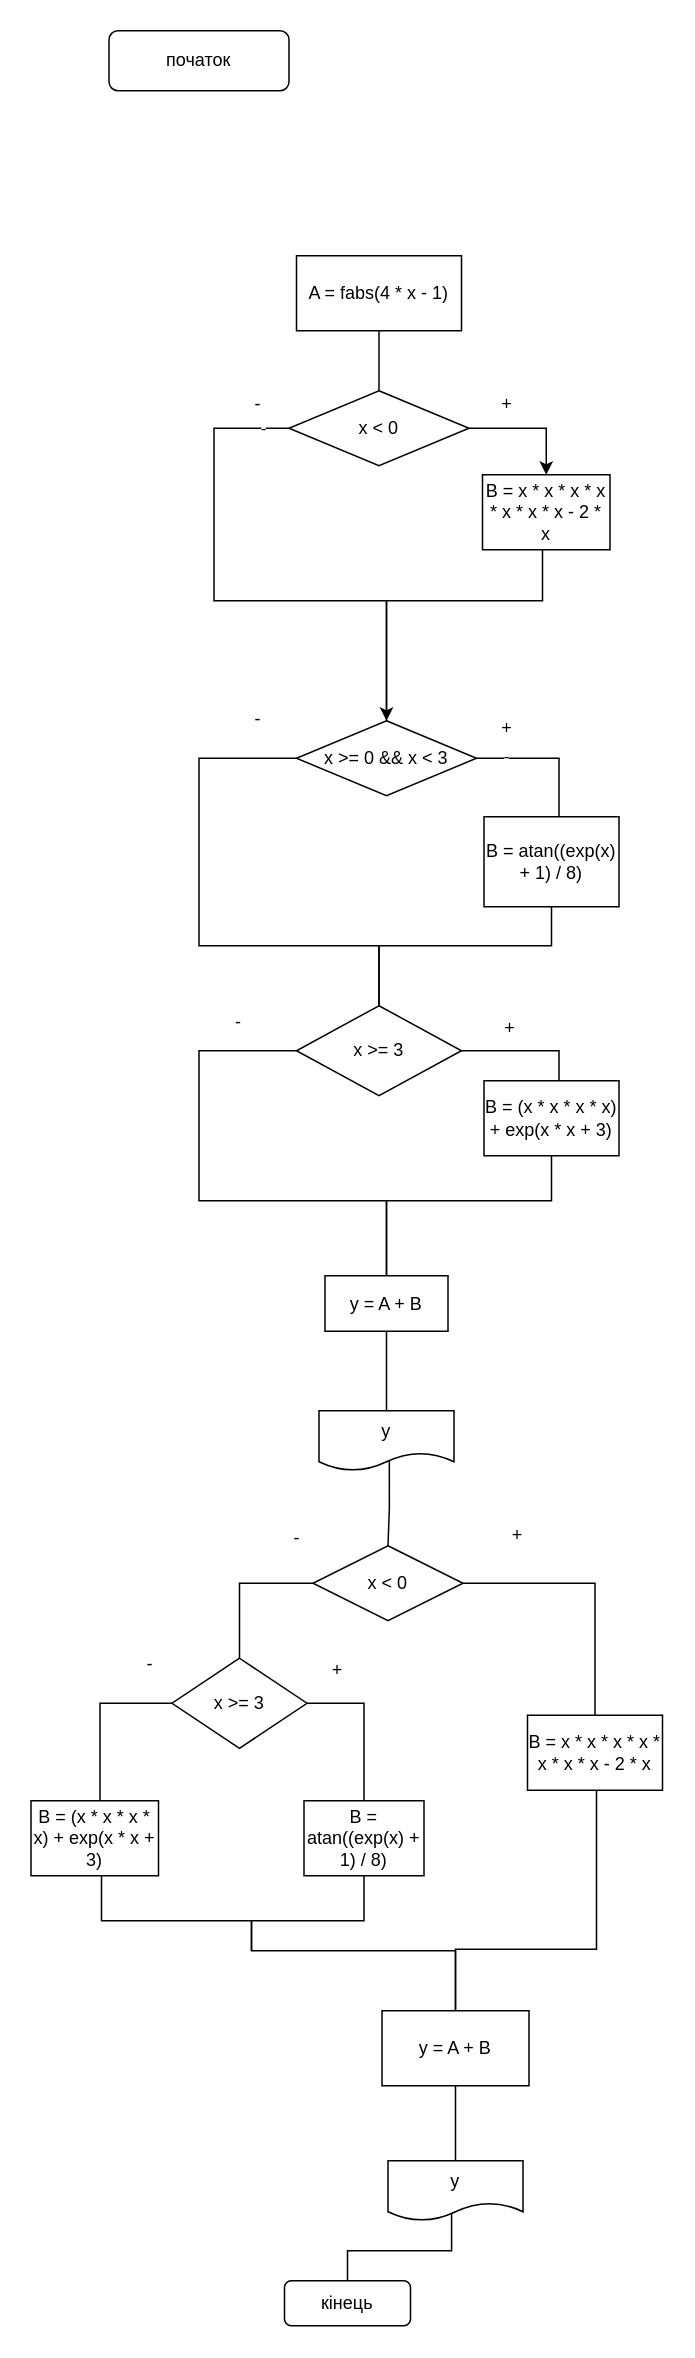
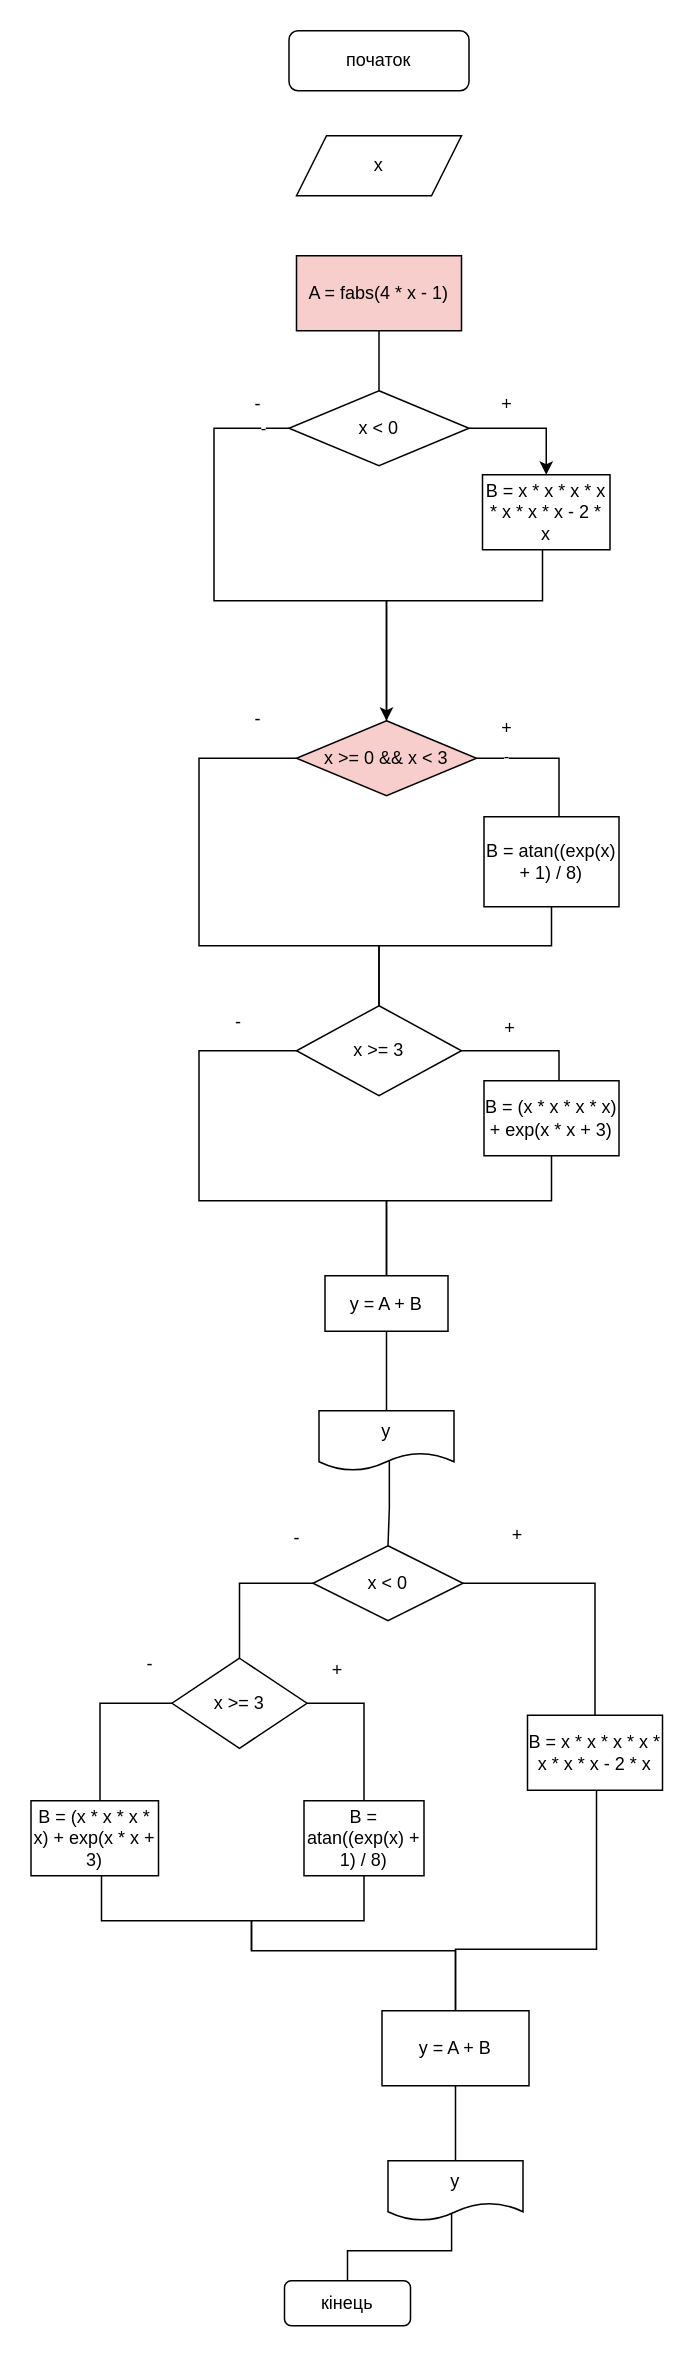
- <mxCell id="2" value="початок" style="rounded=1;whiteSpace=wrap;html=1;fontSize=12;glass=0;strokeWidth=1;shadow=0;" parent="1" vertex="1"><mxGeometry x="72" y="20" width="120" height="40" as="geometry" /></mxCell>
+ <mxCell id="2" value="початок" style="rounded=1;whiteSpace=wrap;html=1;fontSize=12;glass=0;strokeWidth=1;shadow=0;" parent="1" vertex="1"><mxGeometry x="192" y="20" width="120" height="40" as="geometry" /></mxCell>
+ <mxCell id="3" value="x" style="shape=parallelogram;perimeter=parallelogramPerimeter;whiteSpace=wrap;html=1;fixedSize=1;" parent="1" vertex="1"><mxGeometry x="197" y="90" width="110" height="40" as="geometry" /></mxCell>
- <mxCell id="5" value="A = fabs(4 * x - 1)" style="rounded=0;whiteSpace=wrap;html=1;" parent="1" vertex="1"><mxGeometry x="197" y="170" width="110" height="50" as="geometry" /></mxCell>
+ <mxCell id="5" value="A = fabs(4 * x - 1)" style="rounded=0;whiteSpace=wrap;html=1;fillColor=#f8cecc;" parent="1" vertex="1"><mxGeometry x="197" y="170" width="110" height="50" as="geometry" /></mxCell>
- <mxCell id="15" value="x &gt;= 0 &amp;&amp; x &lt; 3" style="rhombus;whiteSpace=wrap;html=1;" parent="1" vertex="1"><mxGeometry x="197" y="480" width="120" height="50" as="geometry" /></mxCell>
+ <mxCell id="15" value="x &gt;= 0 &amp;&amp; x &lt; 3" style="rhombus;whiteSpace=wrap;html=1;fillColor=#f8cecc;" parent="1" vertex="1"><mxGeometry x="197" y="480" width="120" height="50" as="geometry" /></mxCell>
